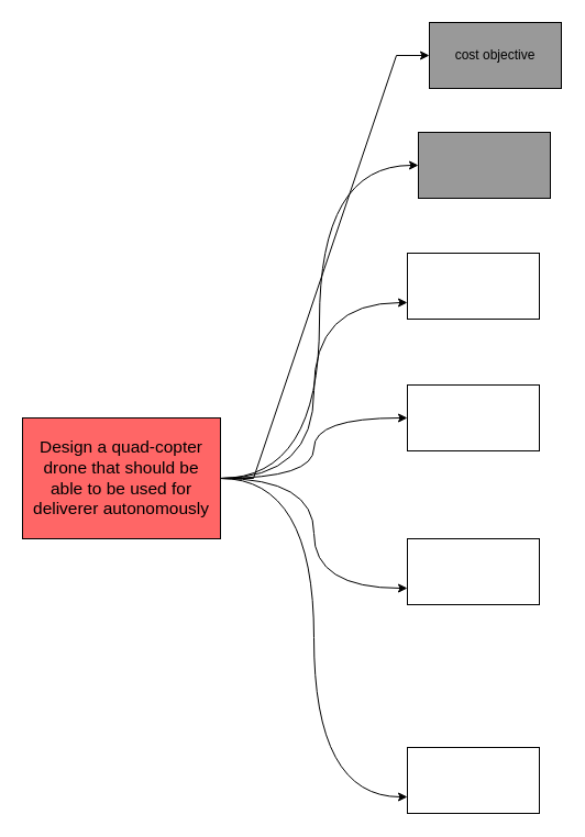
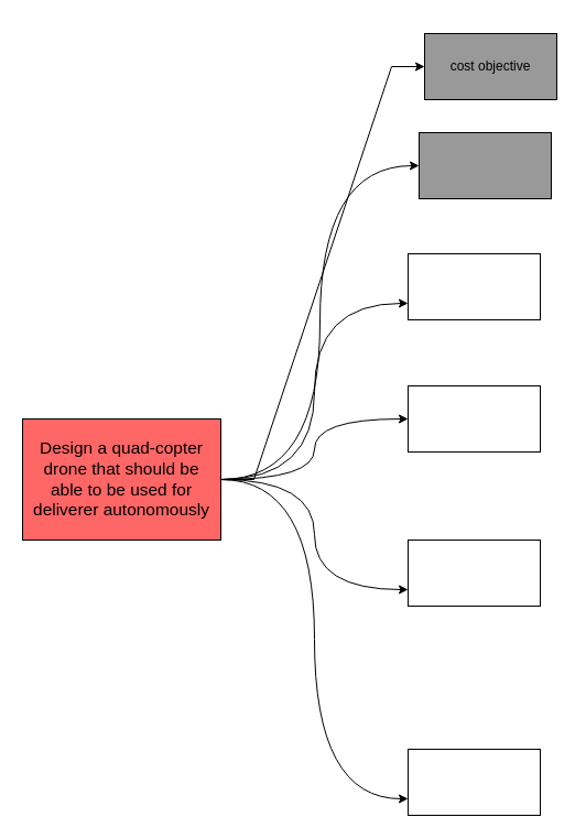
- <mxCell id="9" value="cost objective" style="rounded=0;whiteSpace=wrap;html=1;fillColor=#999999;" vertex="1" parent="1"><mxGeometry x="390" y="20" width="120" height="60" as="geometry" /></mxCell>
+ <mxCell id="9" value="cost objective" style="rounded=0;whiteSpace=wrap;html=1;fillColor=#999999;" vertex="1" parent="1"><mxGeometry x="385" y="30" width="120" height="60" as="geometry" /></mxCell>
